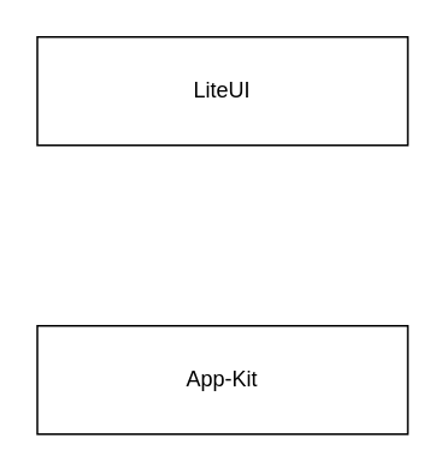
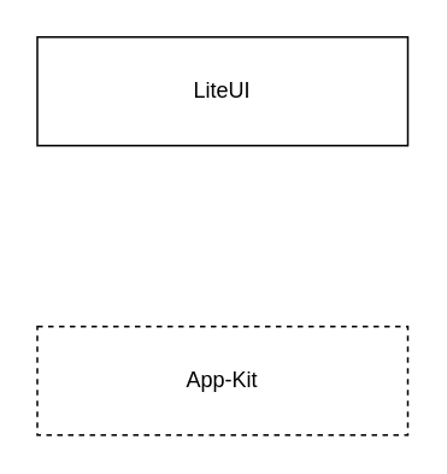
- <mxCell id="3" value="App-Kit" style="rounded=0;whiteSpace=wrap;html=1;" vertex="1" parent="1"><mxGeometry x="20" y="180" width="205" height="60" as="geometry" /></mxCell>
+ <mxCell id="3" value="App-Kit" style="rounded=0;whiteSpace=wrap;html=1;dashed=1;" vertex="1" parent="1"><mxGeometry x="20" y="180" width="205" height="60" as="geometry" /></mxCell>
